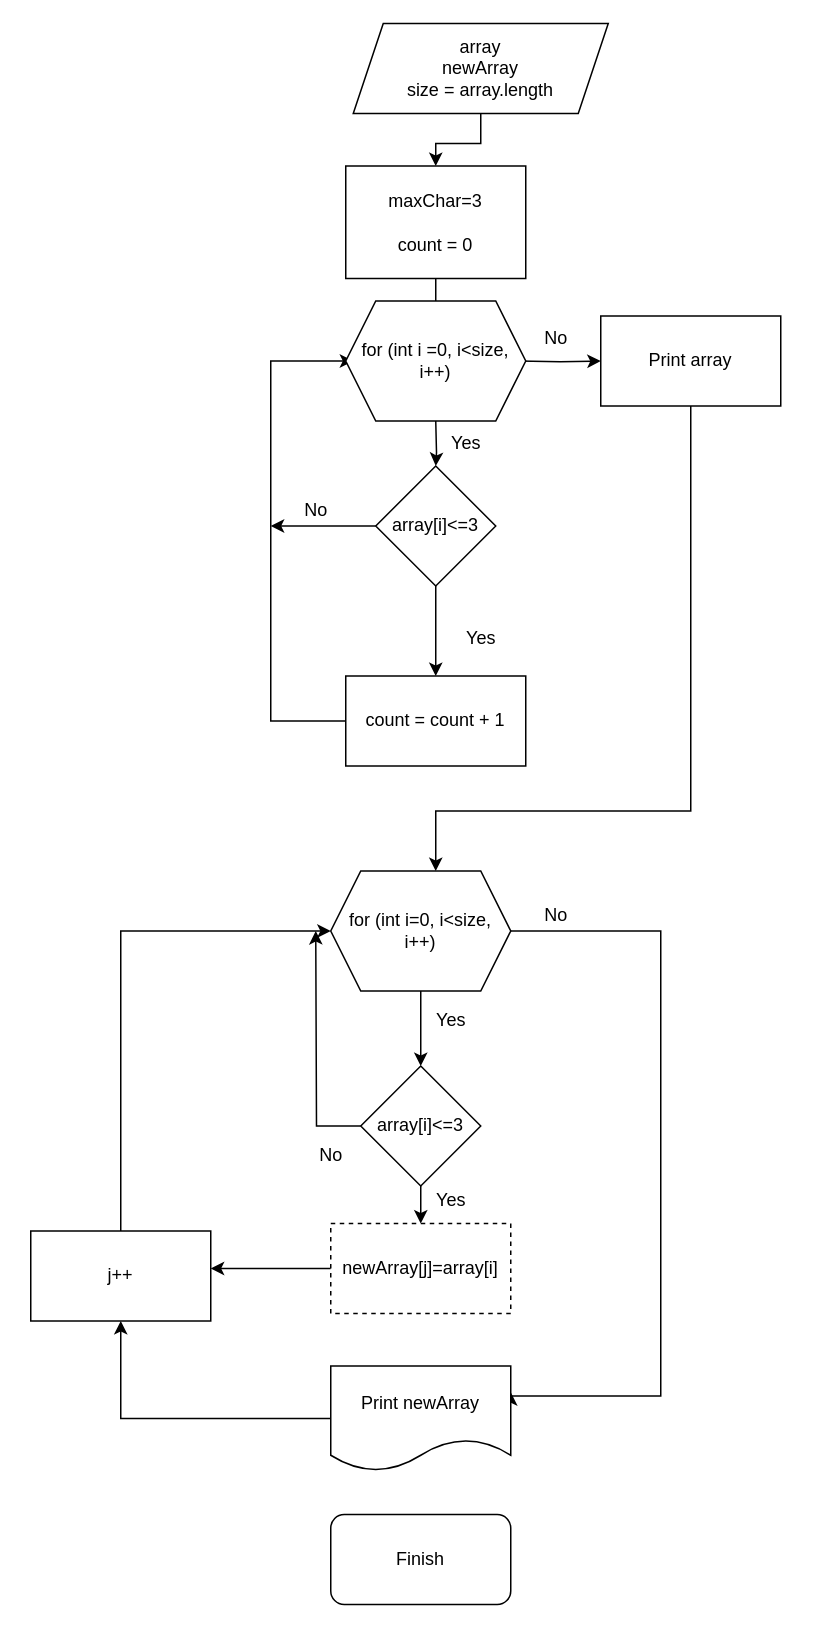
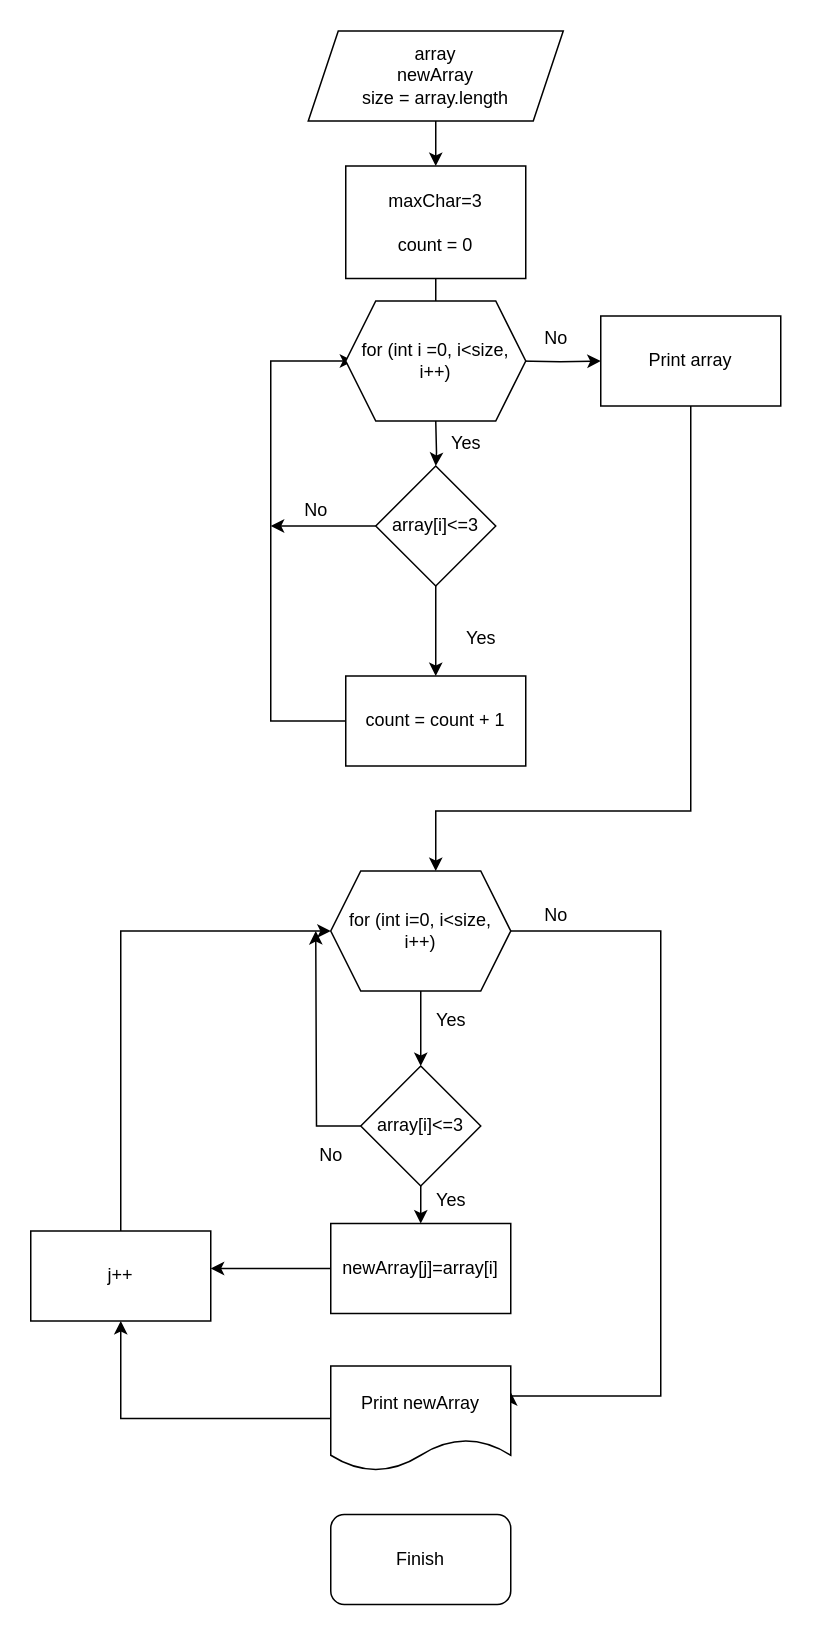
- <mxCell id="3" value="array&lt;br&gt;newArray&lt;br&gt;size = array.length" style="shape=parallelogram;perimeter=parallelogramPerimeter;whiteSpace=wrap;html=1;fixedSize=1;" parent="1" vertex="1"><mxGeometry x="235" y="15" width="170" height="60" as="geometry" /></mxCell>
+ <mxCell id="3" value="array&lt;br&gt;newArray&lt;br&gt;size = array.length" style="shape=parallelogram;perimeter=parallelogramPerimeter;whiteSpace=wrap;html=1;fixedSize=1;" parent="1" vertex="1"><mxGeometry x="205" y="20" width="170" height="60" as="geometry" /></mxCell>
- <mxCell id="27" value="newArray[j]=array[i]" style="rounded=0;whiteSpace=wrap;html=1;dashed=1;" vertex="1" parent="1"><mxGeometry x="220" y="815" width="120" height="60" as="geometry" /></mxCell>
+ <mxCell id="27" value="newArray[j]=array[i]" style="rounded=0;whiteSpace=wrap;html=1;" vertex="1" parent="1"><mxGeometry x="220" y="815" width="120" height="60" as="geometry" /></mxCell>
